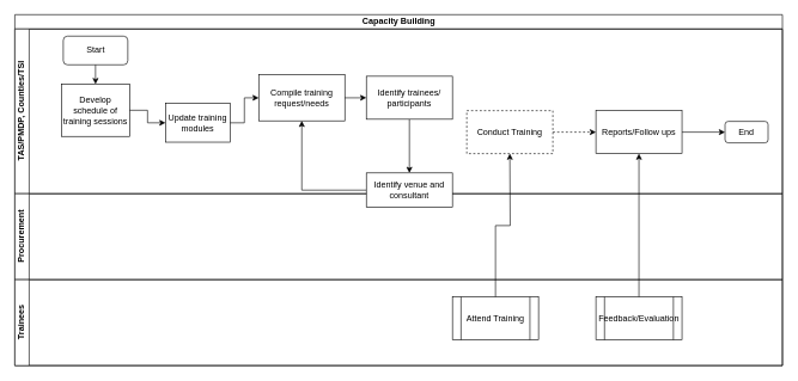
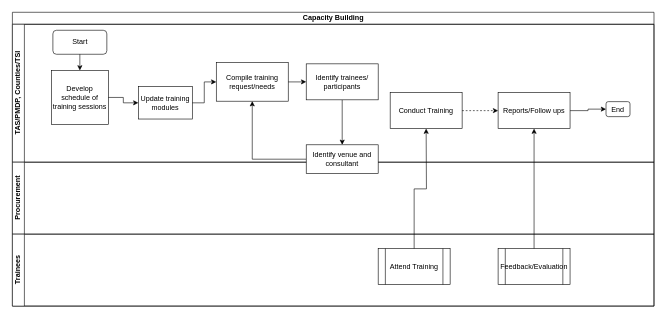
- <mxCell id="7" value="Develop schedule of training sessions" style="rounded=0;whiteSpace=wrap;html=1;" vertex="1" parent="3"><mxGeometry x="65" y="77" width="95" height="73" as="geometry" /></mxCell>
+ <mxCell id="7" value="Develop schedule of training sessions" style="rounded=0;whiteSpace=wrap;html=1;" vertex="1" parent="3"><mxGeometry x="65" y="77" width="95" height="90" as="geometry" /></mxCell>
- <mxCell id="11" value="Conduct Training" style="whiteSpace=wrap;html=1;rounded=0;dashed=1;" vertex="1" parent="3"><mxGeometry x="630" y="114" width="120" height="60" as="geometry" /></mxCell>
+ <mxCell id="11" value="Conduct Training" style="whiteSpace=wrap;html=1;rounded=0;" vertex="1" parent="3"><mxGeometry x="630" y="114" width="120" height="60" as="geometry" /></mxCell>
- <mxCell id="12" value="End" style="rounded=1;whiteSpace=wrap;html=1;" vertex="1" parent="3"><mxGeometry x="990" y="129" width="60" height="30" as="geometry" /></mxCell>
+ <mxCell id="12" value="End" style="rounded=1;whiteSpace=wrap;html=1;" vertex="1" parent="3"><mxGeometry x="990" y="129" width="40" height="25" as="geometry" /></mxCell>
